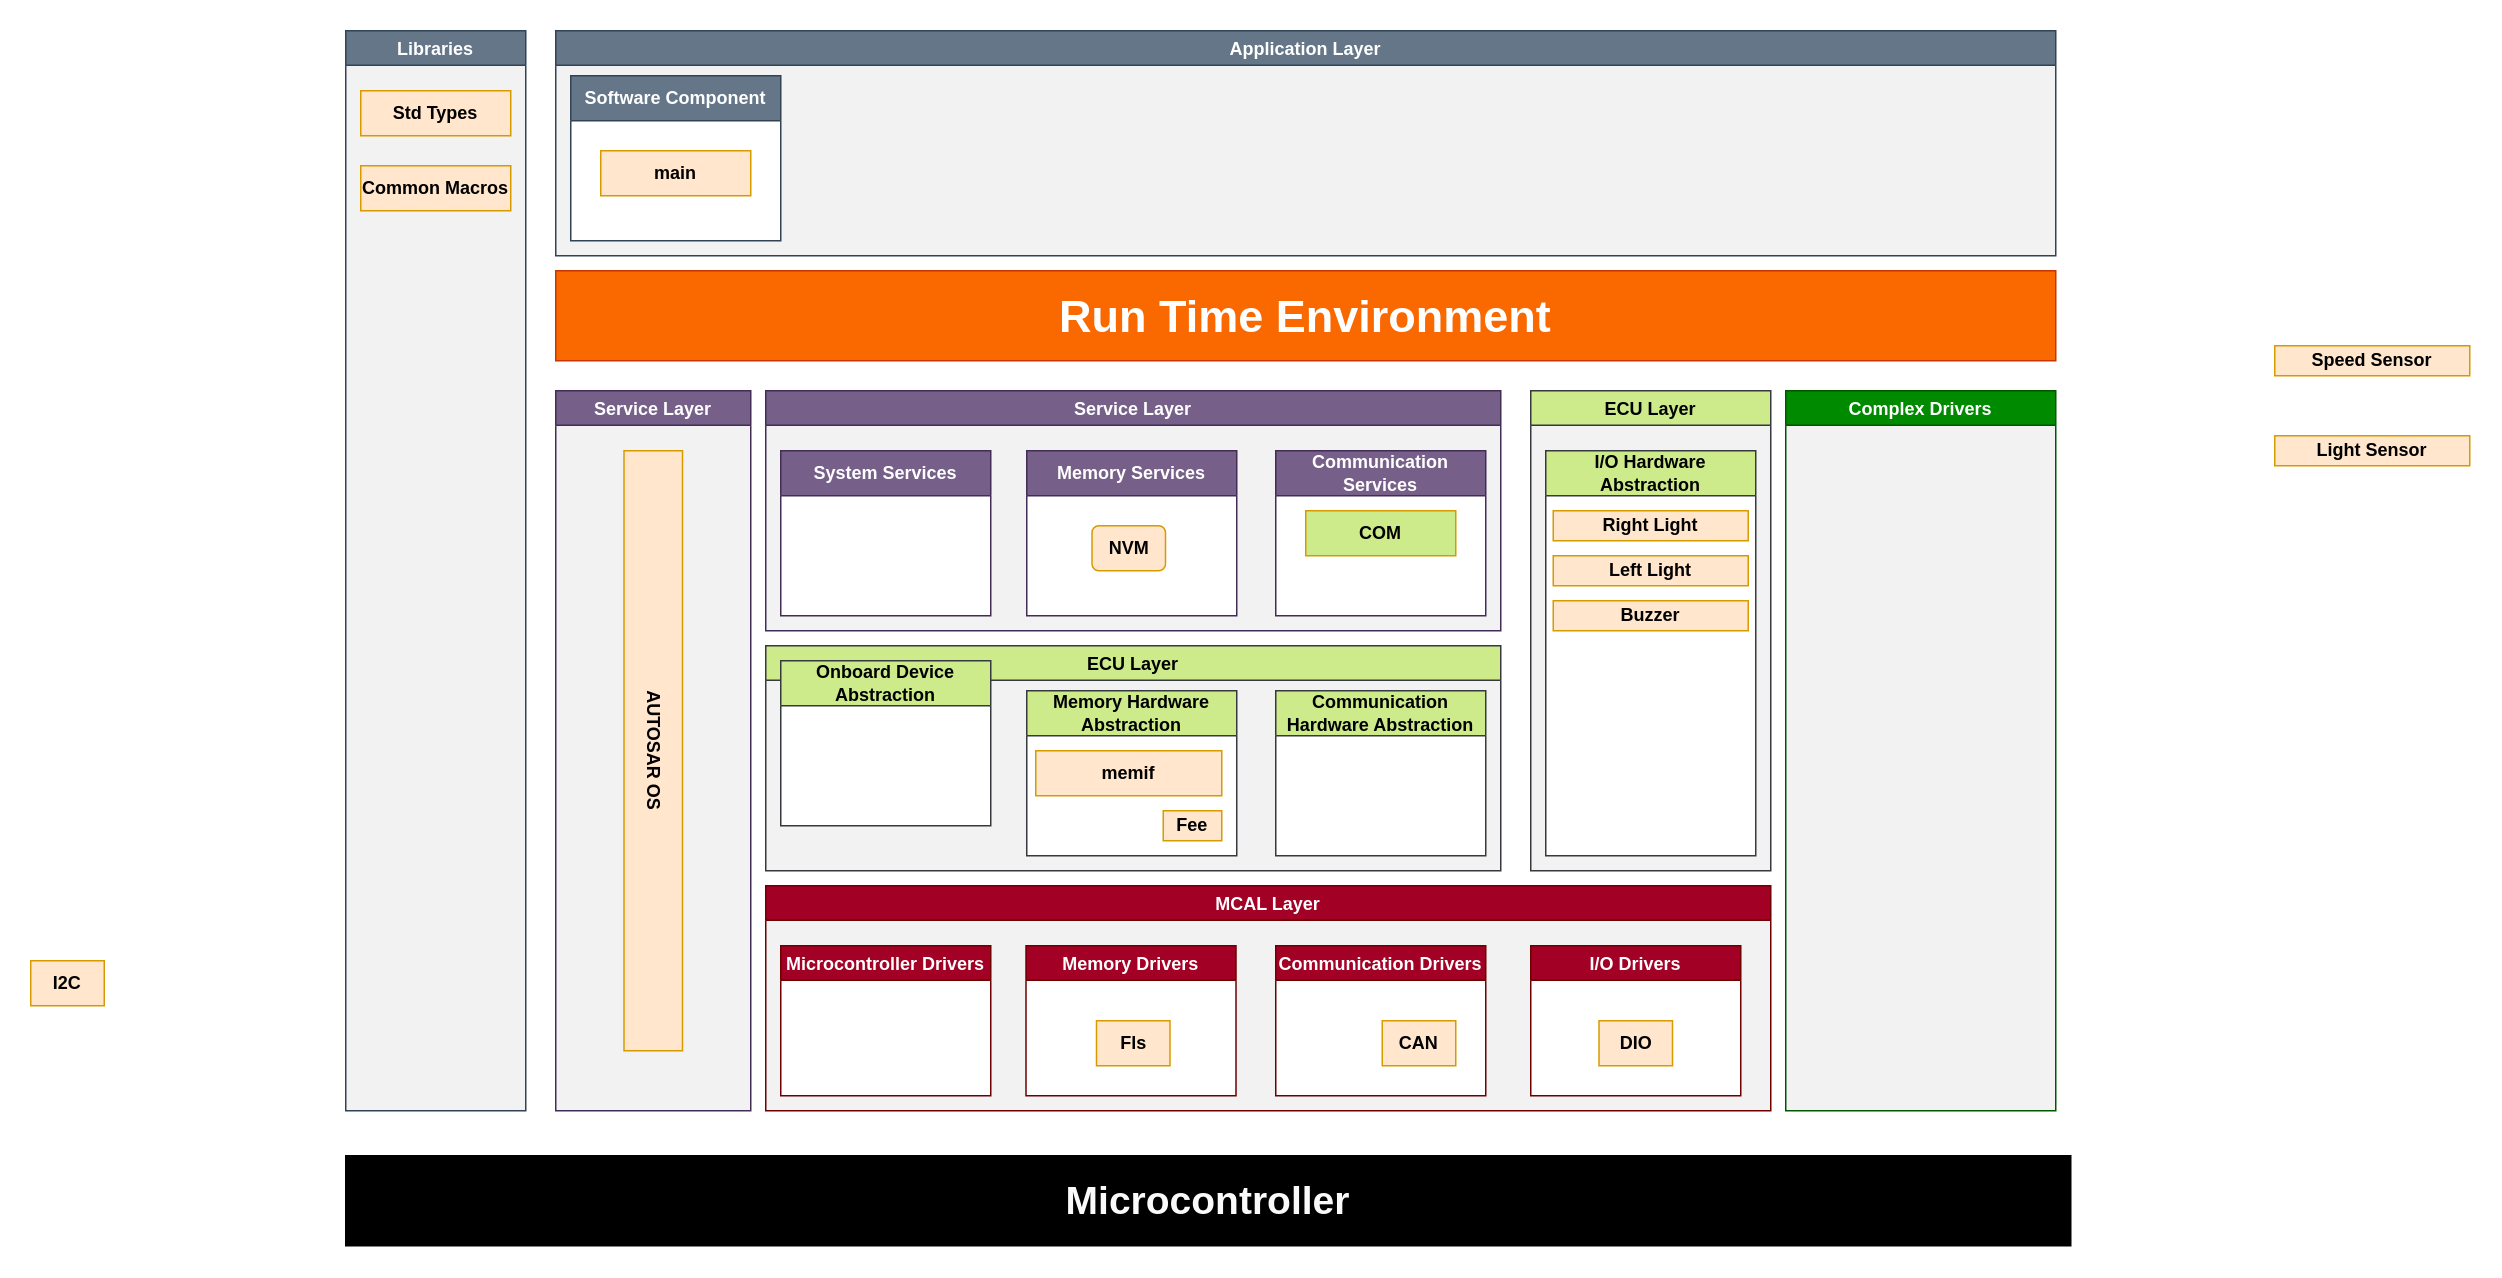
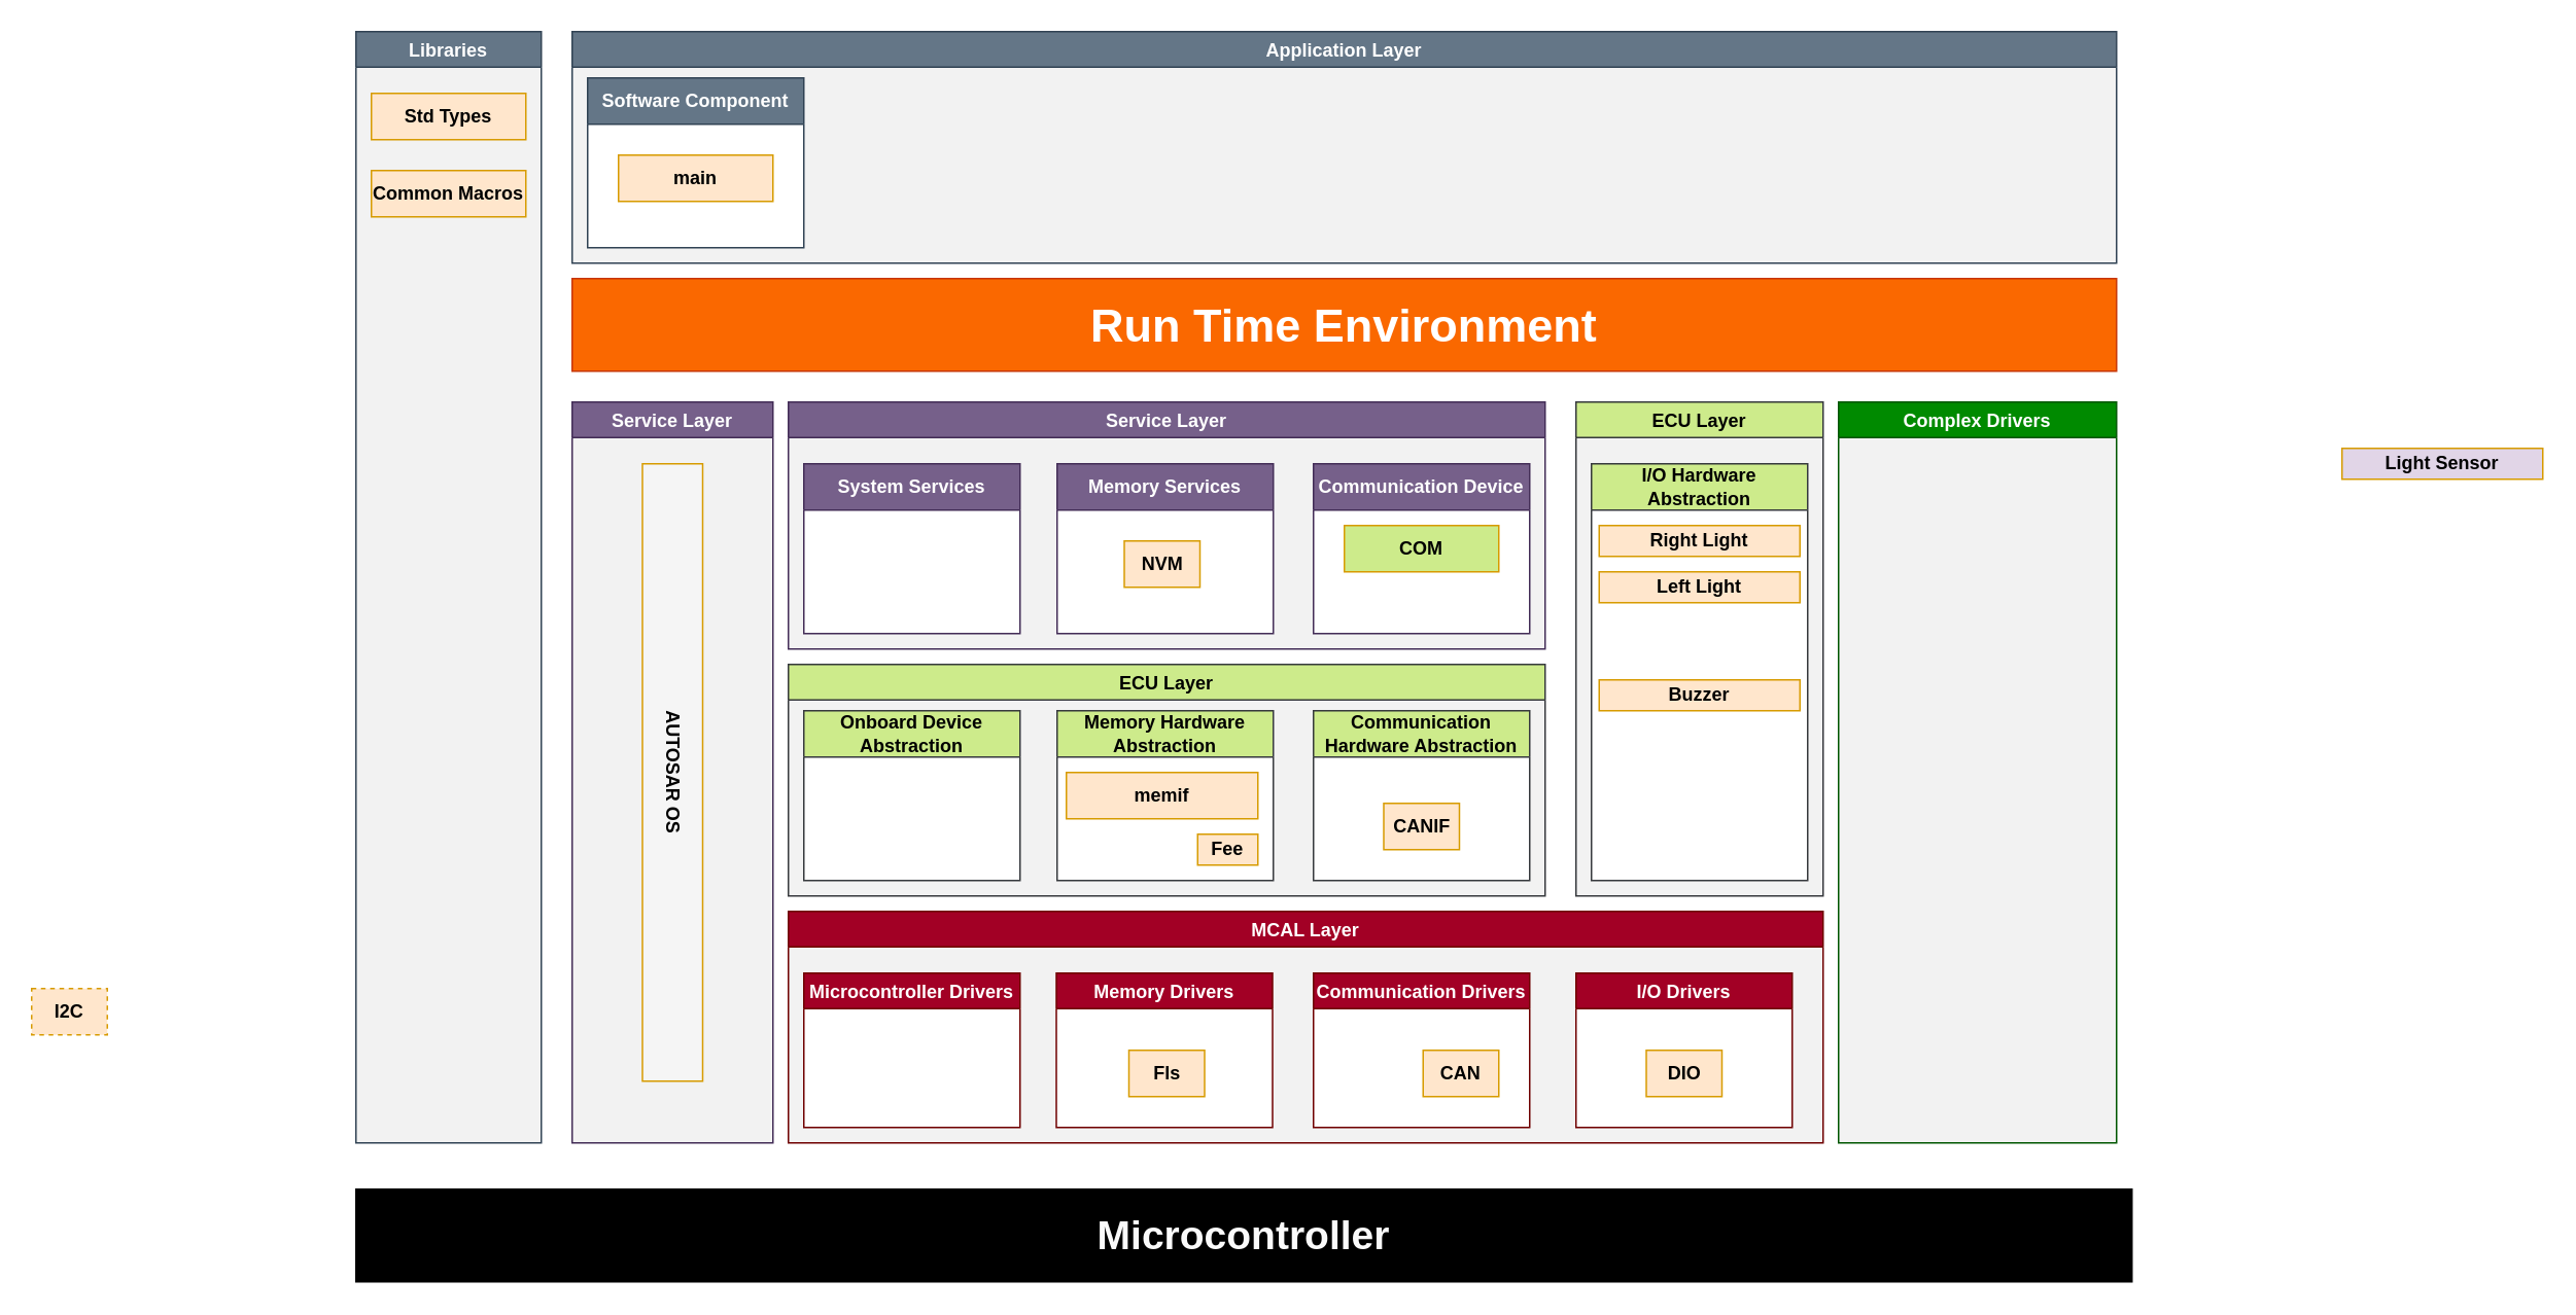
- <mxCell id="40" value="Speed Sensor" style="rounded=0;whiteSpace=wrap;html=1;fillColor=#ffe6cc;strokeColor=#d79b00;fontStyle=1" parent="1" vertex="1"><mxGeometry x="1516" y="230" width="130" height="20" as="geometry" /></mxCell>
- <mxCell id="41" value="Light Sensor" style="rounded=0;whiteSpace=wrap;html=1;fillColor=#ffe6cc;strokeColor=#d79b00;fontStyle=1" parent="1" vertex="1"><mxGeometry x="1516" y="290" width="130" height="20" as="geometry" /></mxCell>
+ <mxCell id="41" value="Light Sensor" style="rounded=0;whiteSpace=wrap;html=1;fillColor=#e1d5e7;strokeColor=#d79b00;fontStyle=1;" parent="1" vertex="1"><mxGeometry x="1516" y="290" width="130" height="20" as="geometry" /></mxCell>
- <mxCell id="7" value="Communication Services" style="swimlane;rounded=0;startSize=30;whiteSpace=wrap;fillColor=#76608a;strokeColor=#432D57;fontColor=#ffffff;fontStyle=1;swimlaneFillColor=#FFFFFF;" parent="3" vertex="1"><mxGeometry x="340" y="40" width="140" height="110" as="geometry" /></mxCell>
+ <mxCell id="7" value="Communication Device" style="swimlane;rounded=0;startSize=30;whiteSpace=wrap;fillColor=#76608a;strokeColor=#432D57;fontColor=#ffffff;fontStyle=1;swimlaneFillColor=#FFFFFF;" parent="3" vertex="1"><mxGeometry x="340" y="40" width="140" height="110" as="geometry" /></mxCell>
- <mxCell id="6" value="&lt;font color=&quot;#000000&quot;&gt;NVM&lt;/font&gt;" style="whiteSpace=wrap;html=1;fillColor=#ffe6cc;strokeColor=#d79b00;fontStyle=1;rounded=1;" parent="5" vertex="1"><mxGeometry x="43.5" y="50" width="49" height="30" as="geometry" /></mxCell>
+ <mxCell id="6" value="&lt;font color=&quot;#000000&quot;&gt;NVM&lt;/font&gt;" style="rounded=0;whiteSpace=wrap;html=1;fillColor=#ffe6cc;strokeColor=#d79b00;fontStyle=1" parent="5" vertex="1"><mxGeometry x="43.5" y="50" width="49" height="30" as="geometry" /></mxCell>
- <mxCell id="13" value="Buzzer" style="rounded=0;whiteSpace=wrap;html=1;fillColor=#ffe6cc;strokeColor=#d79b00;fontStyle=1" parent="10" vertex="1"><mxGeometry x="5" y="100" width="130" height="20" as="geometry" /></mxCell>
+ <mxCell id="13" value="Buzzer" style="rounded=0;whiteSpace=wrap;html=1;fillColor=#ffe6cc;strokeColor=#d79b00;fontStyle=1" parent="10" vertex="1"><mxGeometry x="5" y="140" width="130" height="20" as="geometry" /></mxCell>
- <mxCell id="16" value="Onboard Device Abstraction" style="swimlane;rounded=0;startSize=30;whiteSpace=wrap;fillColor=#cdeb8b;strokeColor=#36393d;fontStyle=1;swimlaneFillColor=#FFFFFF;" parent="15" vertex="1"><mxGeometry x="10" y="10" width="140" height="110" as="geometry" /></mxCell>
+ <mxCell id="16" value="Onboard Device Abstraction" style="swimlane;rounded=0;startSize=30;whiteSpace=wrap;fillColor=#cdeb8b;strokeColor=#36393d;fontStyle=1;swimlaneFillColor=#FFFFFF;" parent="15" vertex="1"><mxGeometry x="10" y="30" width="140" height="110" as="geometry" /></mxCell>
- <mxCell id="32" value="AUTOSAR OS" style="rounded=0;whiteSpace=wrap;html=1;fillColor=#ffe6cc;strokeColor=#d79b00;horizontal=0;rotation=-180;fontStyle=1" parent="31" vertex="1"><mxGeometry x="45.5" y="40" width="39" height="400" as="geometry" /></mxCell>
+ <mxCell id="32" value="AUTOSAR OS" style="rounded=0;whiteSpace=wrap;html=1;fillColor=#f5f5f5;strokeColor=#d79b00;horizontal=0;rotation=-180;fontStyle=1;" parent="31" vertex="1"><mxGeometry x="45.5" y="40" width="39" height="400" as="geometry" /></mxCell>
+ <mxCell id="21" value="&lt;font color=&quot;#000000&quot;&gt;CANIF&lt;/font&gt;" style="rounded=0;whiteSpace=wrap;html=1;fillColor=#ffe6cc;strokeColor=#d79b00;fontStyle=1" parent="20" vertex="1"><mxGeometry x="45.5" y="60" width="49" height="30" as="geometry" /></mxCell>
- <mxCell id="39" value="&lt;font color=&quot;#000000&quot;&gt;I2C&lt;/font&gt;" style="rounded=0;whiteSpace=wrap;html=1;fillColor=#ffe6cc;strokeColor=#d79b00;fontStyle=1" vertex="1" parent="1"><mxGeometry x="20" y="640" width="49" height="30" as="geometry" /></mxCell>
+ <mxCell id="39" value="&lt;font color=&quot;#000000&quot;&gt;I2C&lt;/font&gt;" style="rounded=0;whiteSpace=wrap;html=1;fillColor=#ffe6cc;strokeColor=#d79b00;fontStyle=1;dashed=1;" vertex="1" parent="1"><mxGeometry x="20" y="640" width="49" height="30" as="geometry" /></mxCell>
